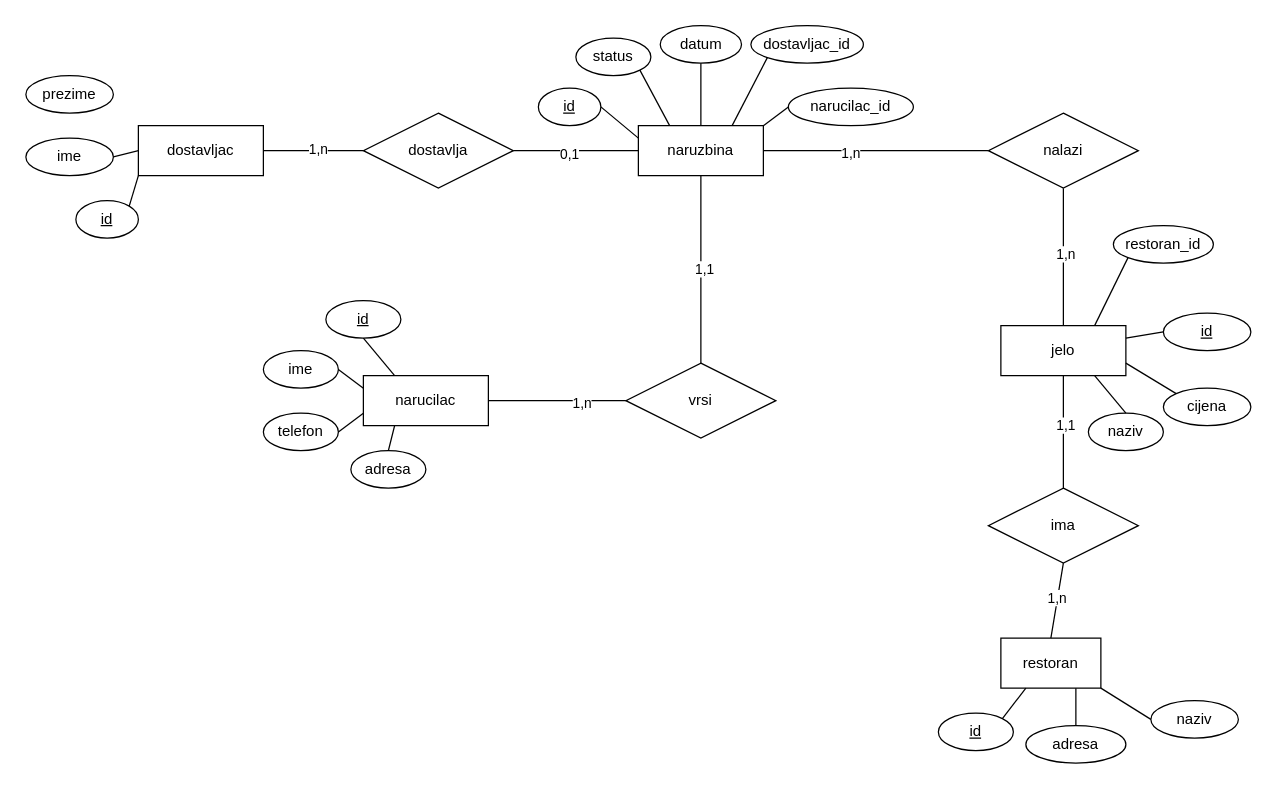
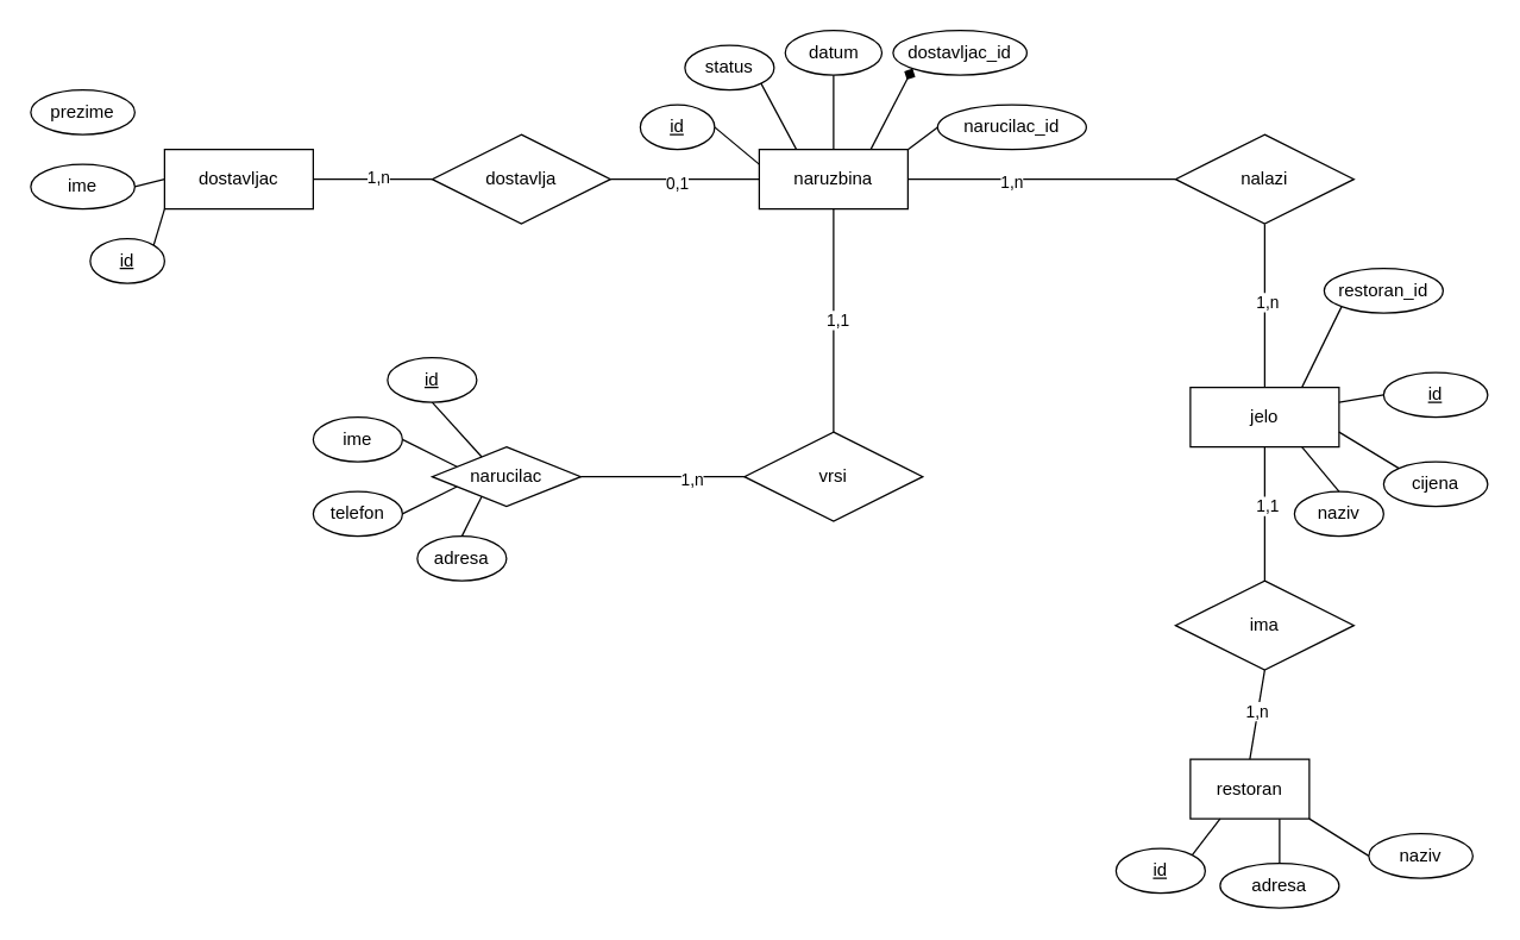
- <mxCell id="49" value="" style="endArrow=none;html=1;rounded=0;entryX=0;entryY=1;entryDx=0;entryDy=0;exitX=0.75;exitY=0;exitDx=0;exitDy=0;" edge="1" parent="1" source="2" target="22"><mxGeometry relative="1" as="geometry"><mxPoint x="570" y="110" as="sourcePoint" /><mxPoint x="563" y="60" as="targetPoint" /></mxGeometry></mxCell>
+ <mxCell id="49" value="" style="endArrow=diamond;html=1;rounded=0;entryX=0;entryY=1;entryDx=0;entryDy=0;exitX=0.75;exitY=0;exitDx=0;exitDy=0;" edge="1" parent="1" source="2" target="22"><mxGeometry relative="1" as="geometry"><mxPoint x="570" y="110" as="sourcePoint" /><mxPoint x="563" y="60" as="targetPoint" /></mxGeometry></mxCell>
- <mxCell id="3" value="narucilac" style="whiteSpace=wrap;html=1;align=center;" vertex="1" parent="1"><mxGeometry x="290" y="300" width="100" height="40" as="geometry" /></mxCell>
+ <mxCell id="3" value="narucilac" style="rhombus;whiteSpace=wrap;html=1;align=center;" vertex="1" parent="1"><mxGeometry x="290" y="300" width="100" height="40" as="geometry" /></mxCell>
